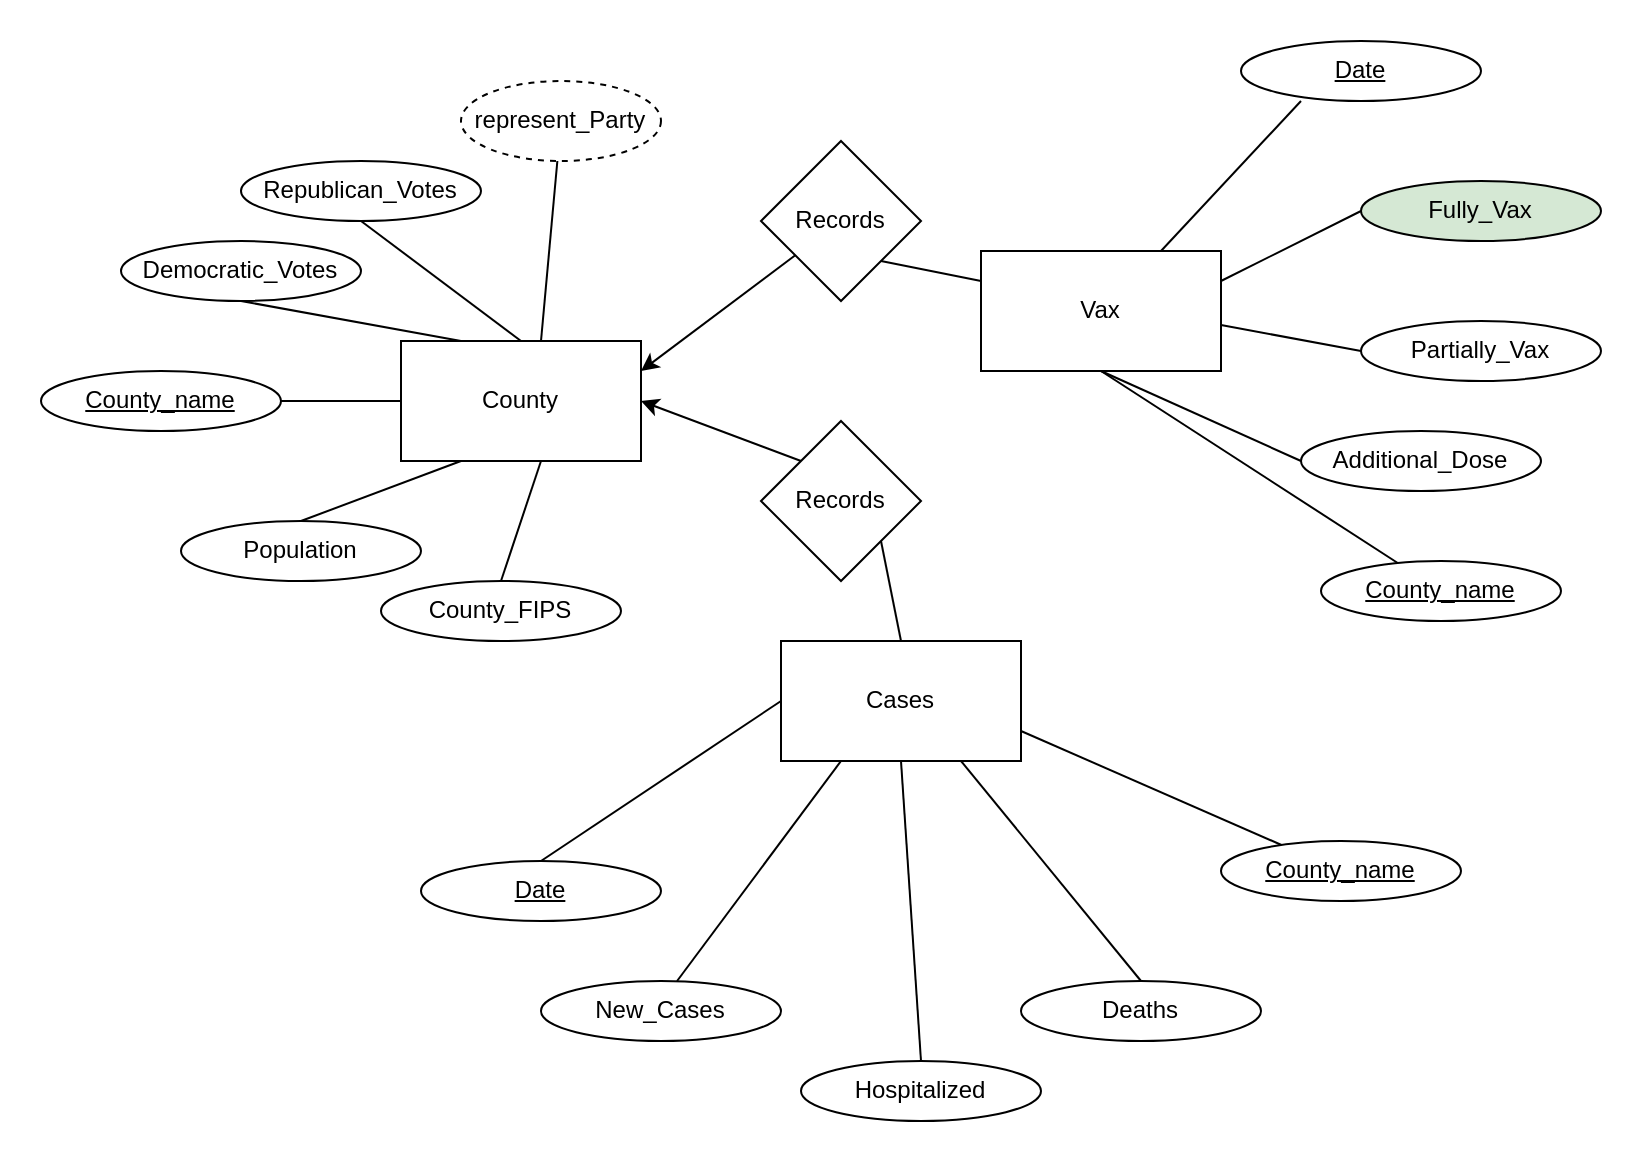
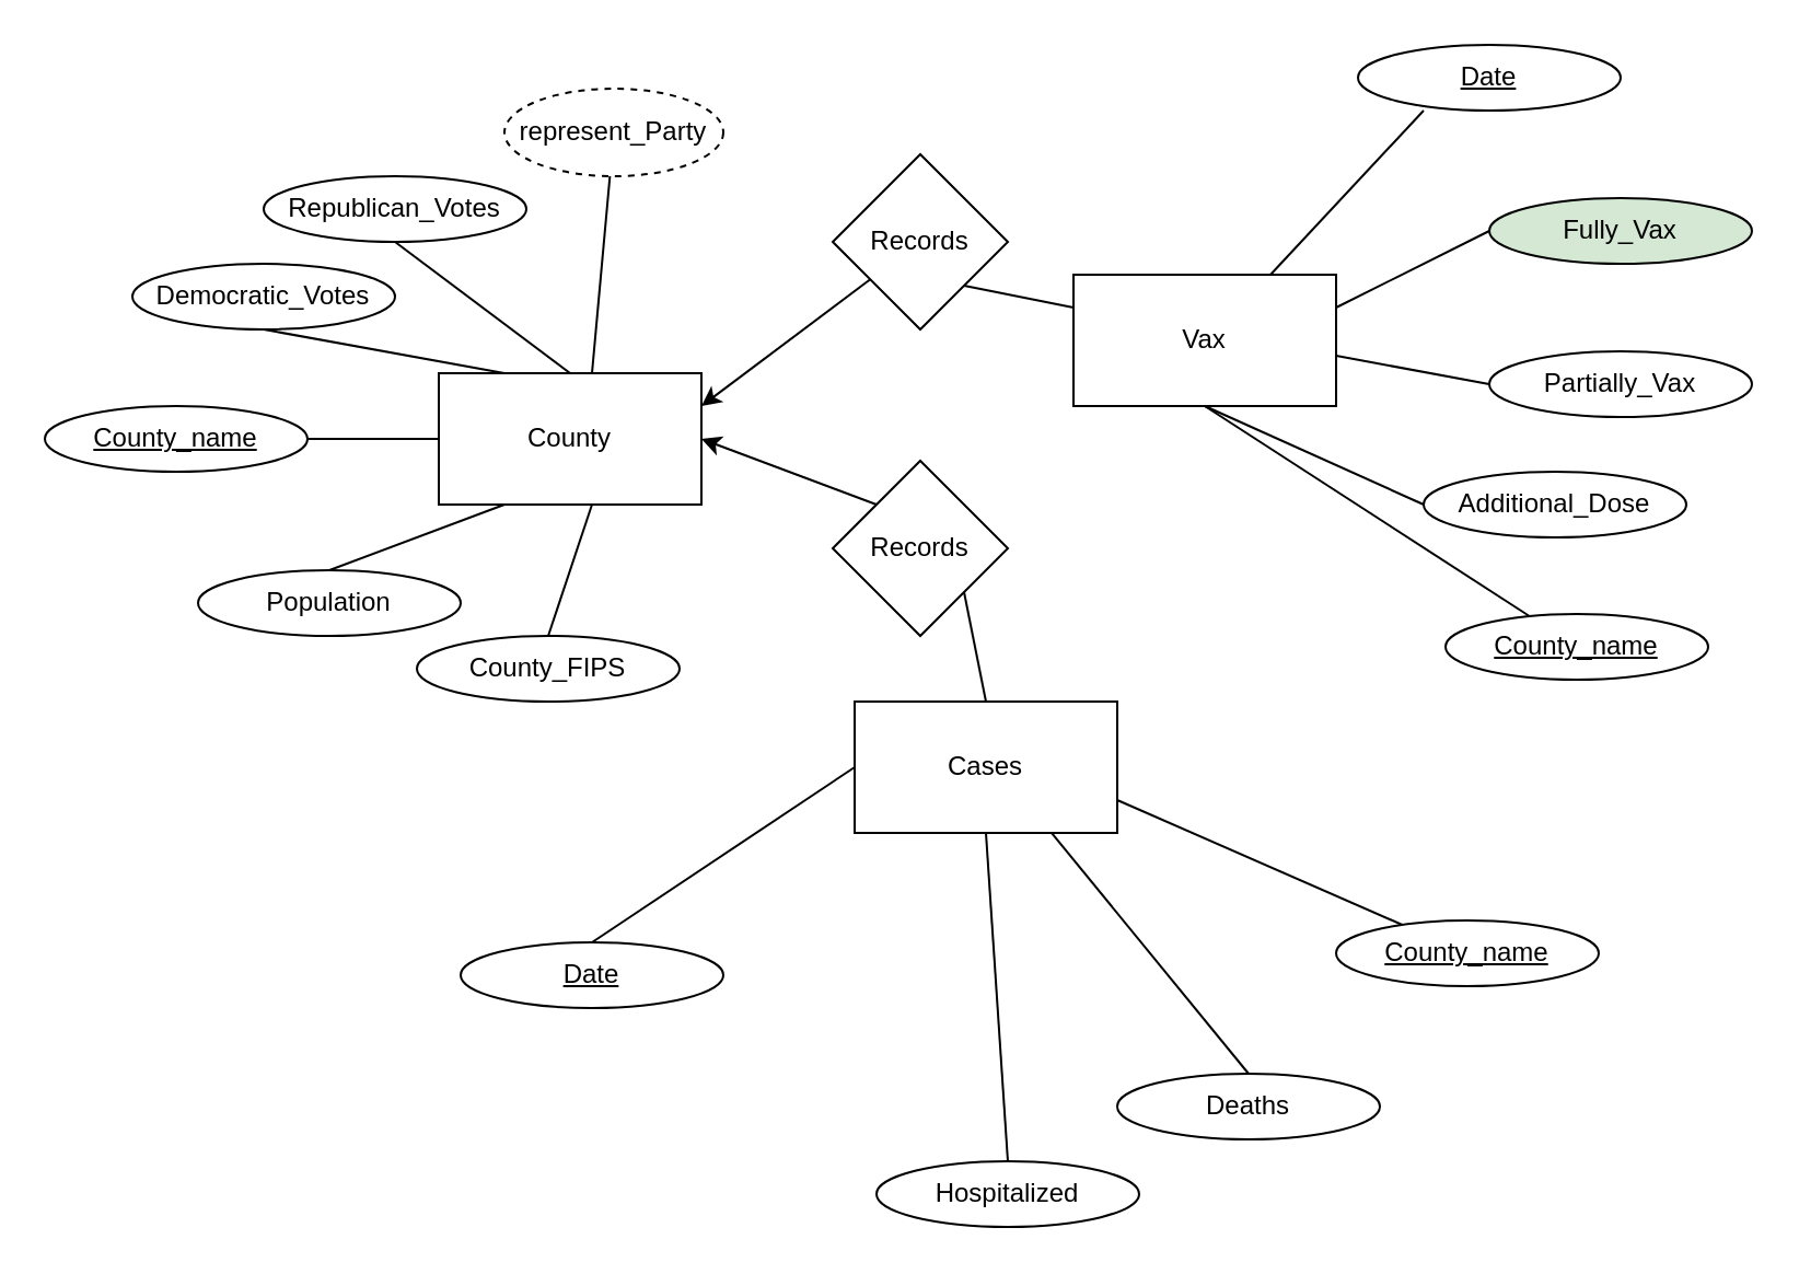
- <mxCell id="19" value="" style="endArrow=none;html=1;rounded=0;exitX=0.567;exitY=0;exitDx=0;exitDy=0;entryX=0.25;entryY=1;entryDx=0;entryDy=0;exitPerimeter=0;" parent="1" source="14" target="4" edge="1"><mxGeometry width="50" height="50" relative="1" as="geometry"><mxPoint x="280" y="440" as="sourcePoint" /><mxPoint x="400" y="390" as="targetPoint" /></mxGeometry></mxCell>
- <mxCell id="14" value="New_Cases" style="ellipse;whiteSpace=wrap;html=1;" parent="1" vertex="1"><mxGeometry x="270" y="490" width="120" height="30" as="geometry" /></mxCell>
